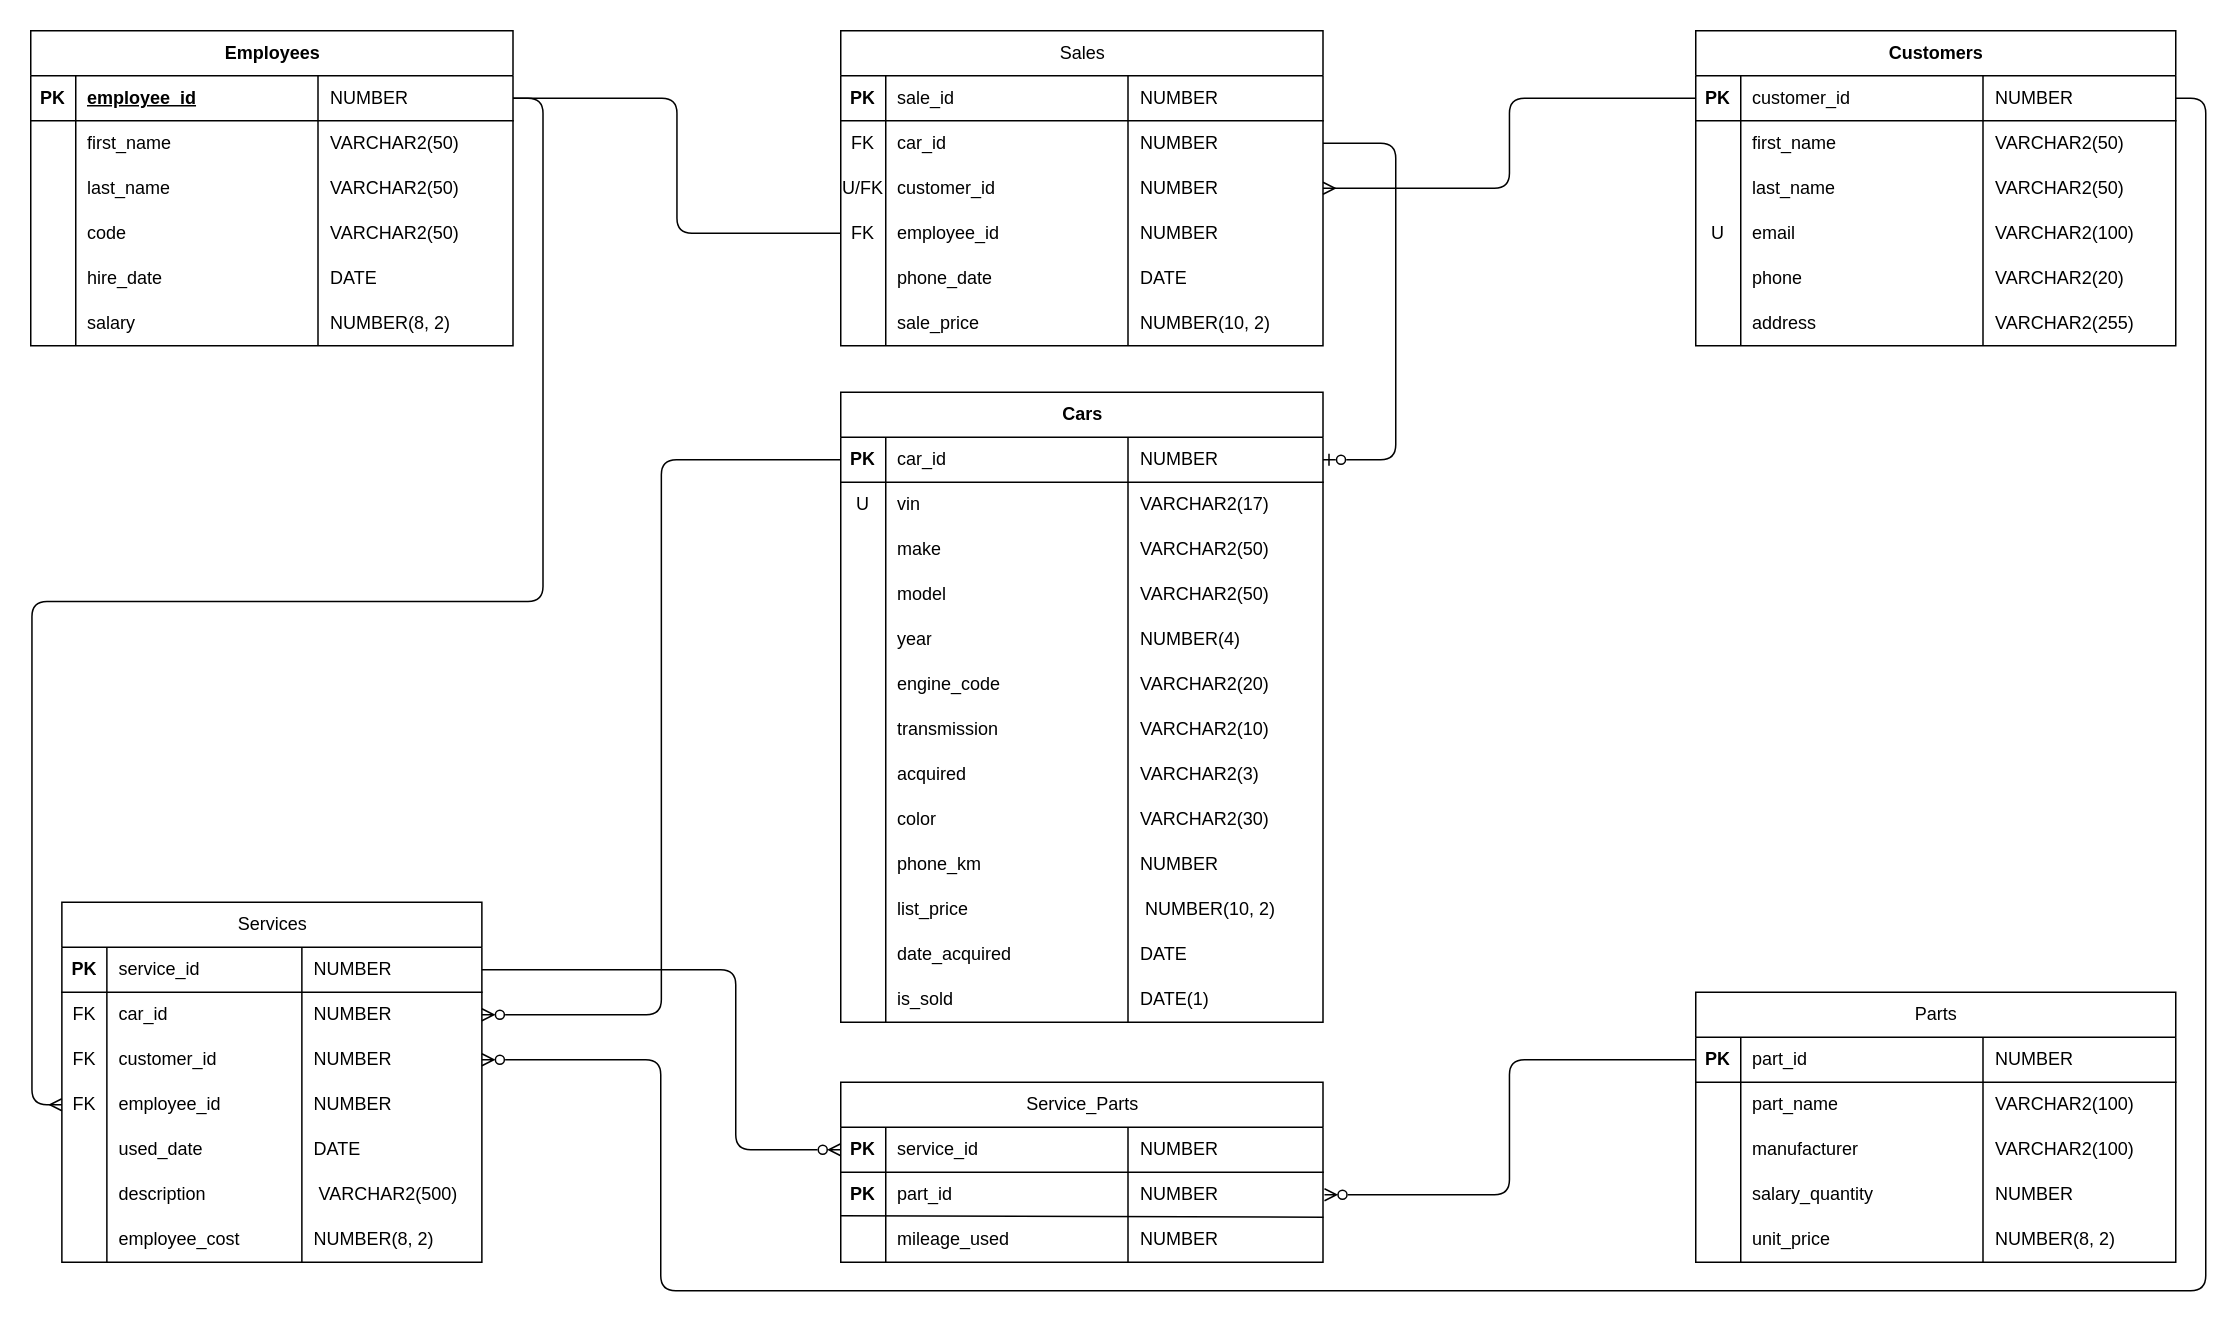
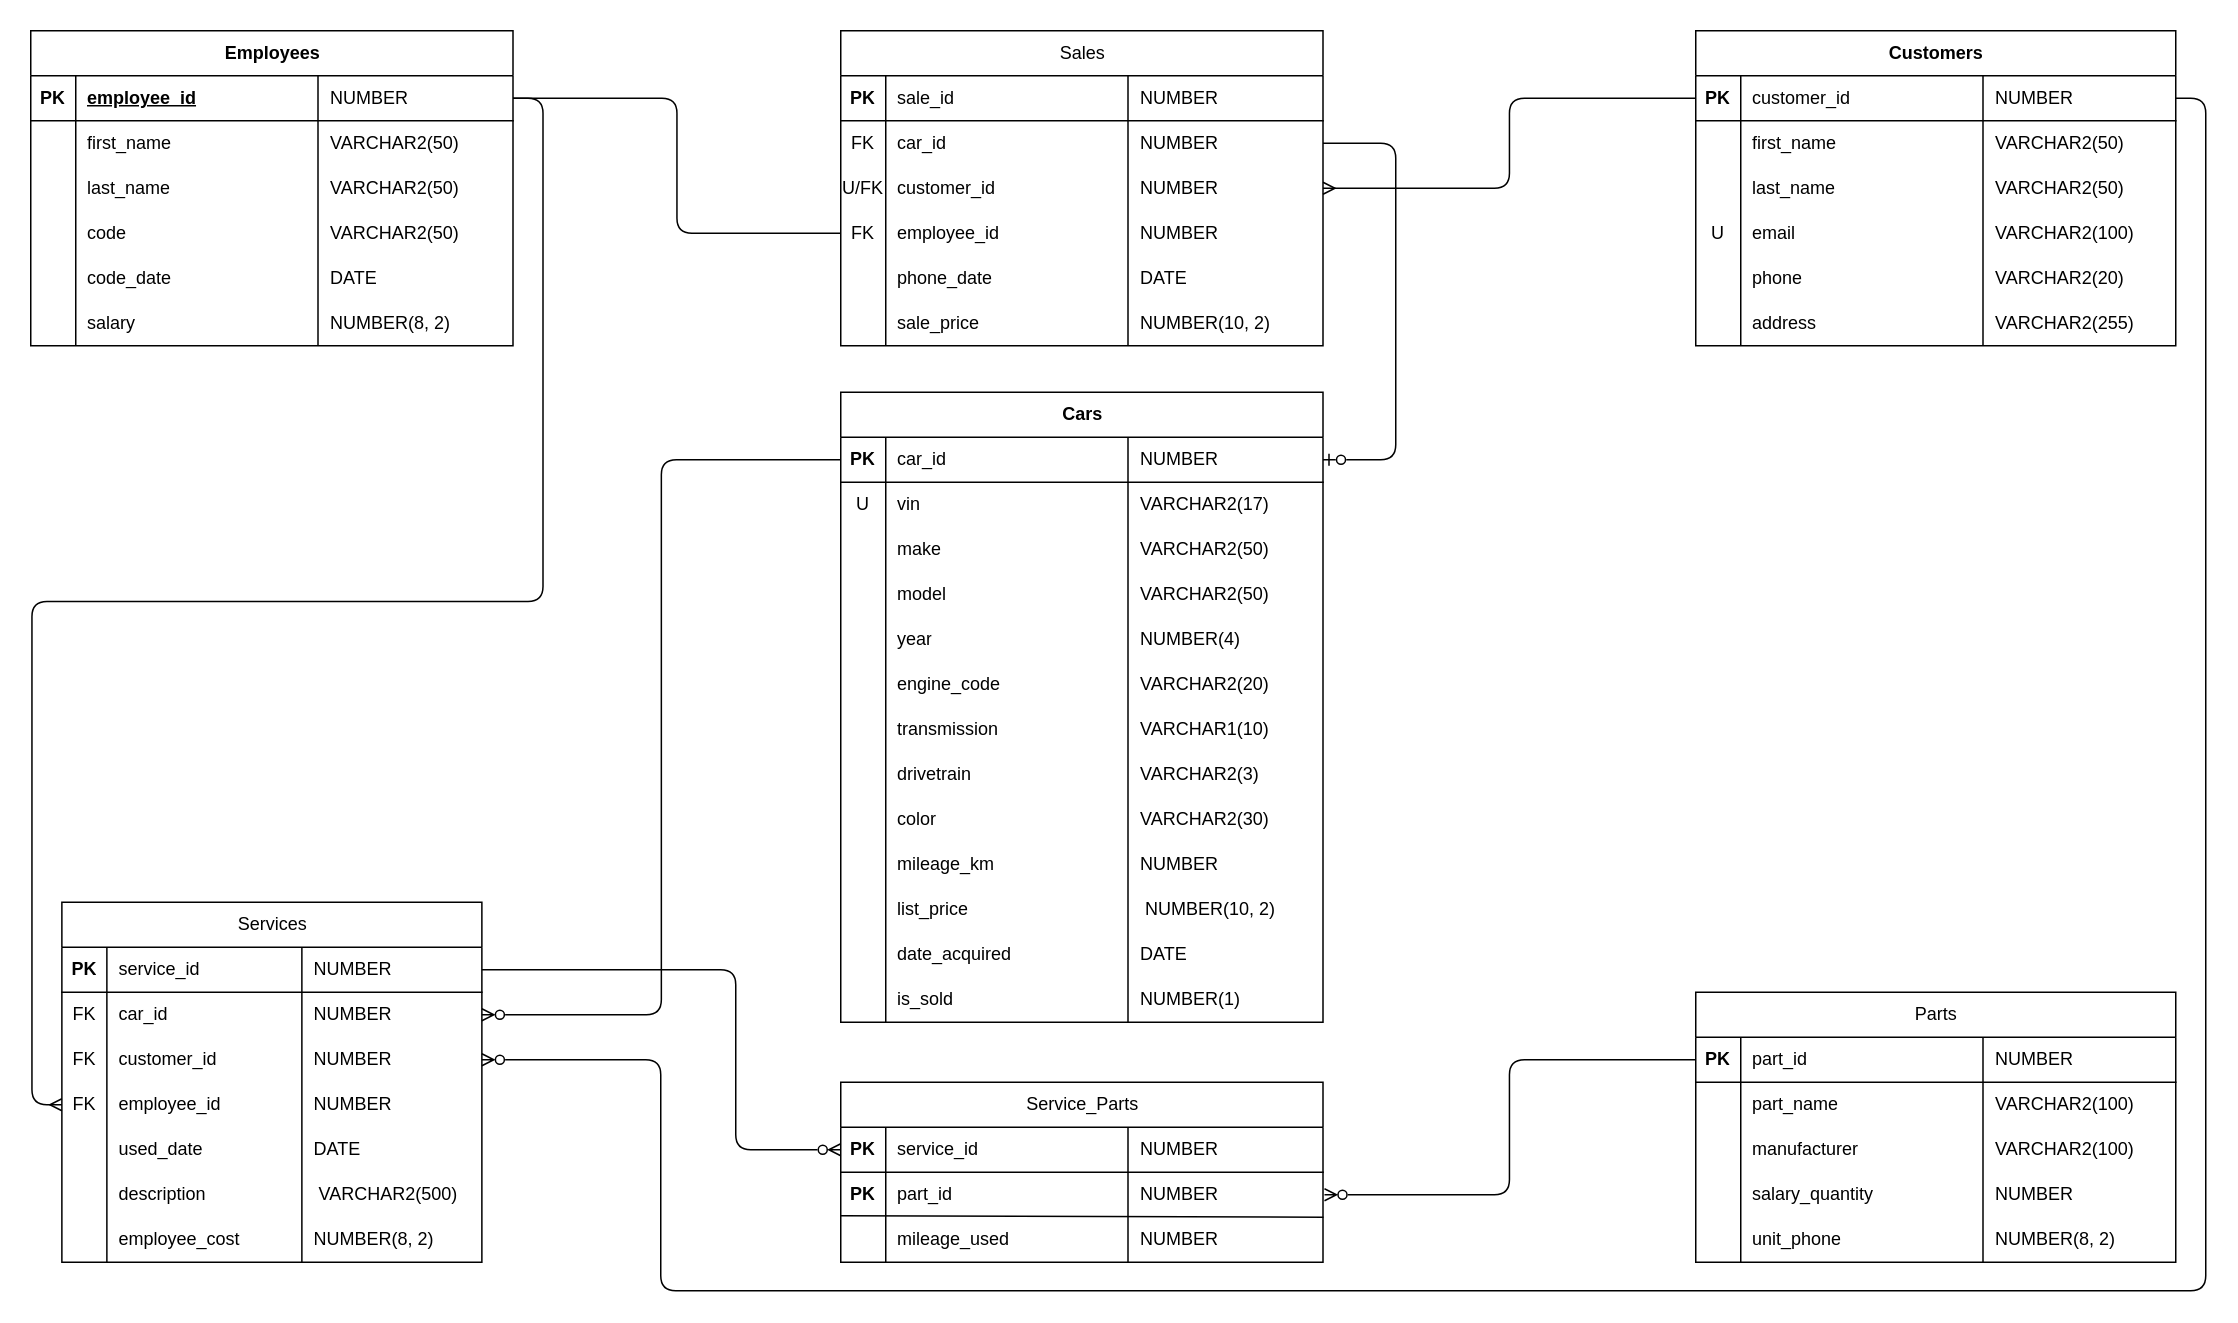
- <mxCell id="21" value="hire_date" style="shape=partialRectangle;connectable=0;fillColor=none;top=0;left=0;bottom=0;right=0;align=left;spacingLeft=6;overflow=hidden;whiteSpace=wrap;html=1;" vertex="1" parent="19"><mxGeometry x="30" width="161.5" height="30" as="geometry"><mxRectangle width="161.5" height="30" as="alternateBounds" /></mxGeometry></mxCell>
+ <mxCell id="21" value="code_date" style="shape=partialRectangle;connectable=0;fillColor=none;top=0;left=0;bottom=0;right=0;align=left;spacingLeft=6;overflow=hidden;whiteSpace=wrap;html=1;" vertex="1" parent="19"><mxGeometry x="30" width="161.5" height="30" as="geometry"><mxRectangle width="161.5" height="30" as="alternateBounds" /></mxGeometry></mxCell>
- <mxCell id="80" value="VARCHAR2(10)" style="shape=partialRectangle;connectable=0;fillColor=none;top=0;left=0;bottom=0;right=0;align=left;spacingLeft=6;overflow=hidden;whiteSpace=wrap;html=1;" vertex="1" parent="77"><mxGeometry x="191.5" width="130" height="30" as="geometry"><mxRectangle width="130" height="30" as="alternateBounds" /></mxGeometry></mxCell>
+ <mxCell id="80" value="VARCHAR1(10)" style="shape=partialRectangle;connectable=0;fillColor=none;top=0;left=0;bottom=0;right=0;align=left;spacingLeft=6;overflow=hidden;whiteSpace=wrap;html=1;" vertex="1" parent="77"><mxGeometry x="191.5" width="130" height="30" as="geometry"><mxRectangle width="130" height="30" as="alternateBounds" /></mxGeometry></mxCell>
- <mxCell id="83" value="acquired" style="shape=partialRectangle;connectable=0;fillColor=none;top=0;left=0;bottom=0;right=0;align=left;spacingLeft=6;overflow=hidden;whiteSpace=wrap;html=1;" vertex="1" parent="81"><mxGeometry x="30" width="161.5" height="30" as="geometry"><mxRectangle width="161.5" height="30" as="alternateBounds" /></mxGeometry></mxCell>
+ <mxCell id="83" value="drivetrain" style="shape=partialRectangle;connectable=0;fillColor=none;top=0;left=0;bottom=0;right=0;align=left;spacingLeft=6;overflow=hidden;whiteSpace=wrap;html=1;" vertex="1" parent="81"><mxGeometry x="30" width="161.5" height="30" as="geometry"><mxRectangle width="161.5" height="30" as="alternateBounds" /></mxGeometry></mxCell>
- <mxCell id="91" value="phone_km" style="shape=partialRectangle;connectable=0;fillColor=none;top=0;left=0;bottom=0;right=0;align=left;spacingLeft=6;overflow=hidden;whiteSpace=wrap;html=1;" vertex="1" parent="89"><mxGeometry x="30" width="161.5" height="30" as="geometry"><mxRectangle width="161.5" height="30" as="alternateBounds" /></mxGeometry></mxCell>
+ <mxCell id="91" value="mileage_km" style="shape=partialRectangle;connectable=0;fillColor=none;top=0;left=0;bottom=0;right=0;align=left;spacingLeft=6;overflow=hidden;whiteSpace=wrap;html=1;" vertex="1" parent="89"><mxGeometry x="30" width="161.5" height="30" as="geometry"><mxRectangle width="161.5" height="30" as="alternateBounds" /></mxGeometry></mxCell>
- <mxCell id="104" value="DATE(1)" style="shape=partialRectangle;connectable=0;fillColor=none;top=0;left=0;bottom=0;right=0;align=left;spacingLeft=6;overflow=hidden;whiteSpace=wrap;html=1;" vertex="1" parent="101"><mxGeometry x="191.5" width="130" height="30" as="geometry"><mxRectangle width="130" height="30" as="alternateBounds" /></mxGeometry></mxCell>
+ <mxCell id="104" value="NUMBER(1)" style="shape=partialRectangle;connectable=0;fillColor=none;top=0;left=0;bottom=0;right=0;align=left;spacingLeft=6;overflow=hidden;whiteSpace=wrap;html=1;" vertex="1" parent="101"><mxGeometry x="191.5" width="130" height="30" as="geometry"><mxRectangle width="130" height="30" as="alternateBounds" /></mxGeometry></mxCell>
- <mxCell id="124" value="unit_price" style="shape=partialRectangle;connectable=0;fillColor=none;top=0;left=0;bottom=0;right=0;align=left;spacingLeft=6;overflow=hidden;whiteSpace=wrap;html=1;" vertex="1" parent="122"><mxGeometry x="30" width="161.5" height="30" as="geometry"><mxRectangle width="161.5" height="30" as="alternateBounds" /></mxGeometry></mxCell>
+ <mxCell id="124" value="unit_phone" style="shape=partialRectangle;connectable=0;fillColor=none;top=0;left=0;bottom=0;right=0;align=left;spacingLeft=6;overflow=hidden;whiteSpace=wrap;html=1;" vertex="1" parent="122"><mxGeometry x="30" width="161.5" height="30" as="geometry"><mxRectangle width="161.5" height="30" as="alternateBounds" /></mxGeometry></mxCell>
